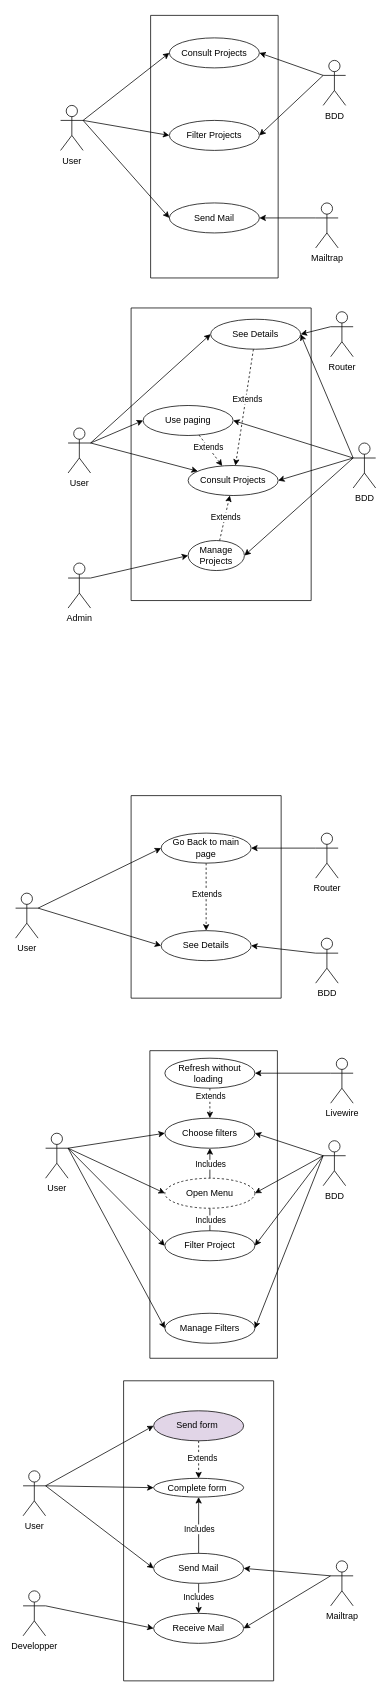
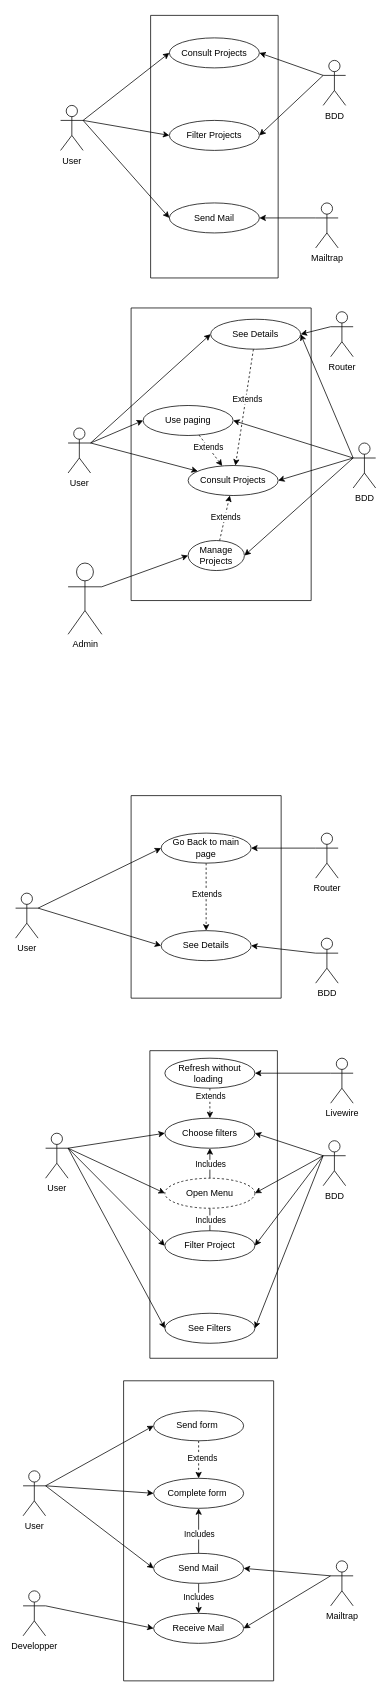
- <mxCell id="94" value="Admin" style="shape=umlActor;verticalLabelPosition=bottom;verticalAlign=top;html=1;outlineConnect=0;" vertex="1" parent="1"><mxGeometry x="90" y="750" width="30" height="60" as="geometry" /></mxCell>
+ <mxCell id="94" value="Admin" style="shape=umlActor;verticalLabelPosition=bottom;verticalAlign=top;html=1;outlineConnect=0;" vertex="1" parent="1"><mxGeometry x="90" y="750" width="45" height="95" as="geometry" /></mxCell>
- <mxCell id="44" value="Manage Filters" style="ellipse;whiteSpace=wrap;html=1;" vertex="1" parent="33"><mxGeometry x="20" y="350" width="120" height="40" as="geometry" /></mxCell>
+ <mxCell id="44" value="See Filters" style="ellipse;whiteSpace=wrap;html=1;" vertex="1" parent="33"><mxGeometry x="20" y="350" width="120" height="40" as="geometry" /></mxCell>
- <mxCell id="31" value="Send form&amp;nbsp;" style="ellipse;whiteSpace=wrap;html=1;fillColor=#e1d5e7;" parent="22" vertex="1"><mxGeometry x="40" y="40" width="120" height="40" as="geometry" /></mxCell>
+ <mxCell id="31" value="Send form&amp;nbsp;" style="ellipse;whiteSpace=wrap;html=1;" parent="22" vertex="1"><mxGeometry x="40" y="40" width="120" height="40" as="geometry" /></mxCell>
- <mxCell id="30" value="Complete form&amp;nbsp;" style="ellipse;whiteSpace=wrap;html=1;" parent="22" vertex="1"><mxGeometry x="40" y="130" width="120" height="25" as="geometry" /></mxCell>
+ <mxCell id="30" value="Complete form&amp;nbsp;" style="ellipse;whiteSpace=wrap;html=1;" parent="22" vertex="1"><mxGeometry x="40" y="130" width="120" height="40" as="geometry" /></mxCell>
